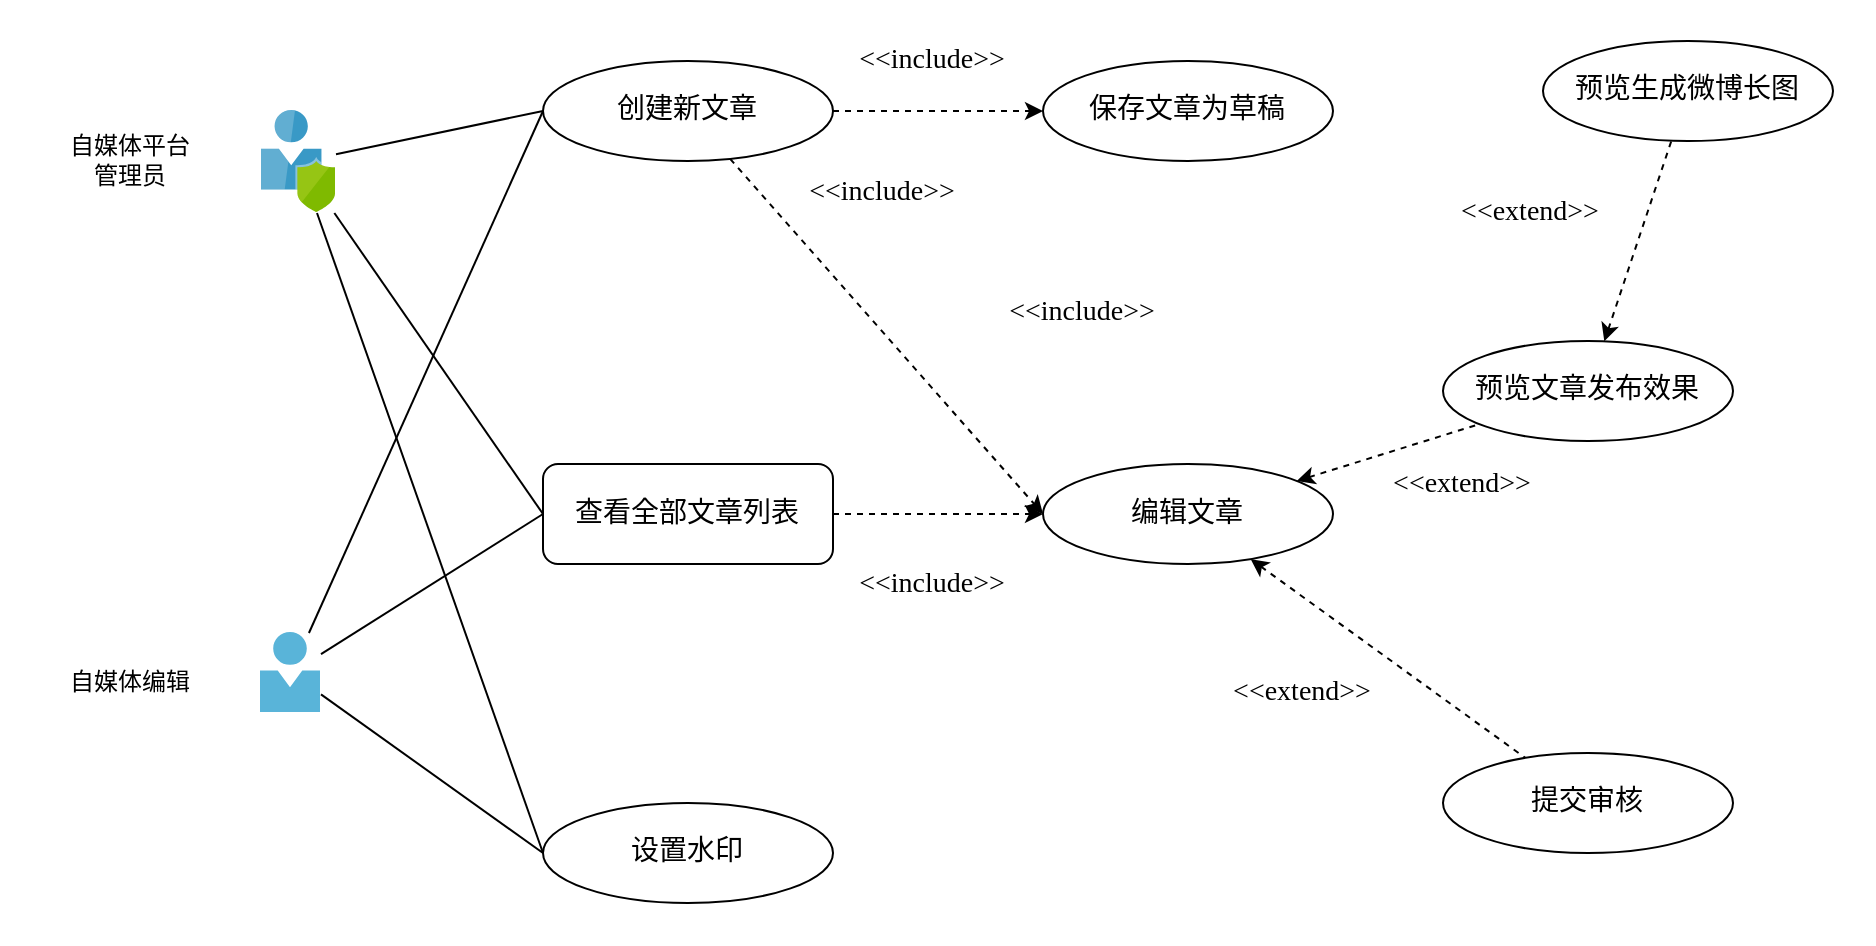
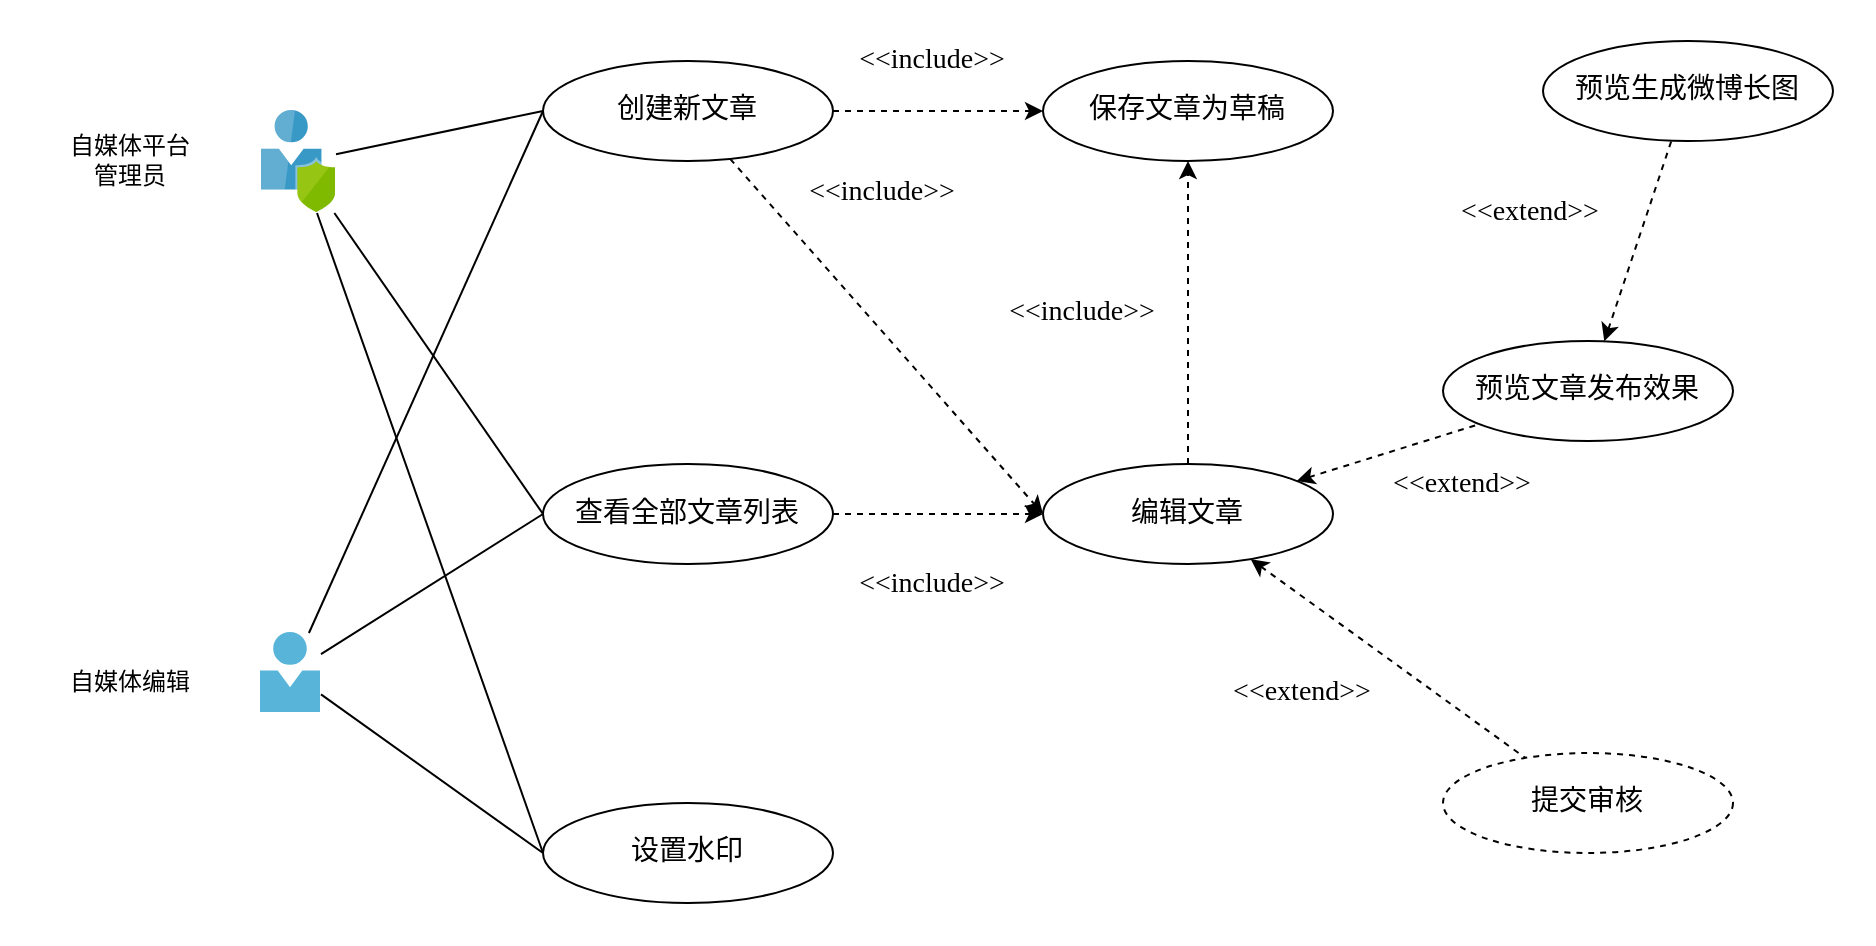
+ <mxCell id="24" style="edgeStyle=none;rounded=0;orthogonalLoop=1;jettySize=auto;html=1;entryX=0.5;entryY=1;entryDx=0;entryDy=0;startArrow=none;startFill=0;endArrow=classic;endFill=1;dashed=1;" edge="1" parent="1" source="25" target="16"><mxGeometry relative="1" as="geometry" /></mxCell>
- <mxCell id="11" value="查看全部文章列表" style="whiteSpace=wrap;html=1;fontFamily=SF Mono;fontSize=14;rounded=1;" parent="1" vertex="1"><mxGeometry x="271" y="231.5" width="145" height="50" as="geometry" /></mxCell>
+ <mxCell id="11" value="查看全部文章列表" style="ellipse;whiteSpace=wrap;html=1;fontFamily=SF Mono;fontSize=14;" parent="1" vertex="1"><mxGeometry x="271" y="231.5" width="145" height="50" as="geometry" /></mxCell>
- <mxCell id="20" value="提交审核" style="ellipse;whiteSpace=wrap;html=1;fontFamily=SF Mono;fontSize=14;" parent="1" vertex="1"><mxGeometry x="721" y="376" width="145" height="50" as="geometry" /></mxCell>
+ <mxCell id="20" value="提交审核" style="ellipse;whiteSpace=wrap;html=1;fontFamily=SF Mono;fontSize=14;dashed=1;" parent="1" vertex="1"><mxGeometry x="721" y="376" width="145" height="50" as="geometry" /></mxCell>
